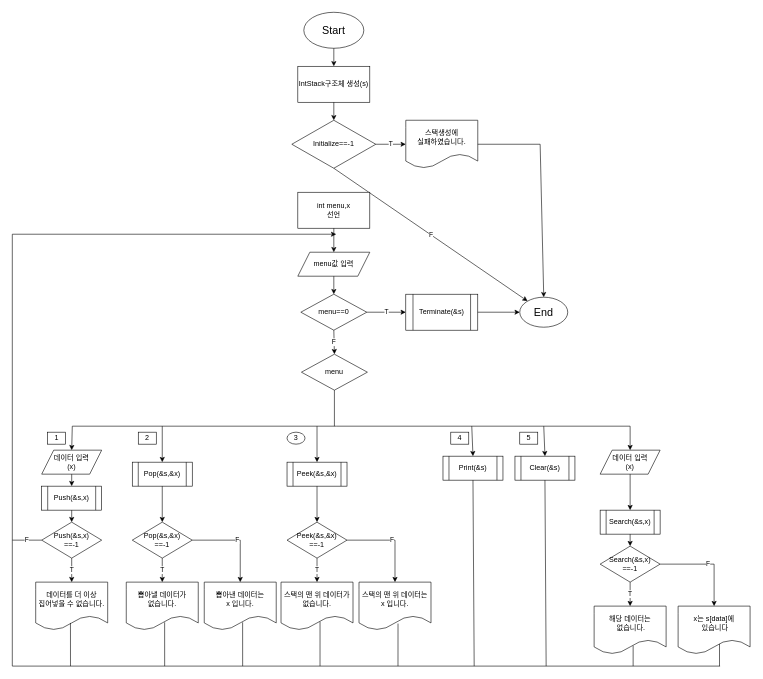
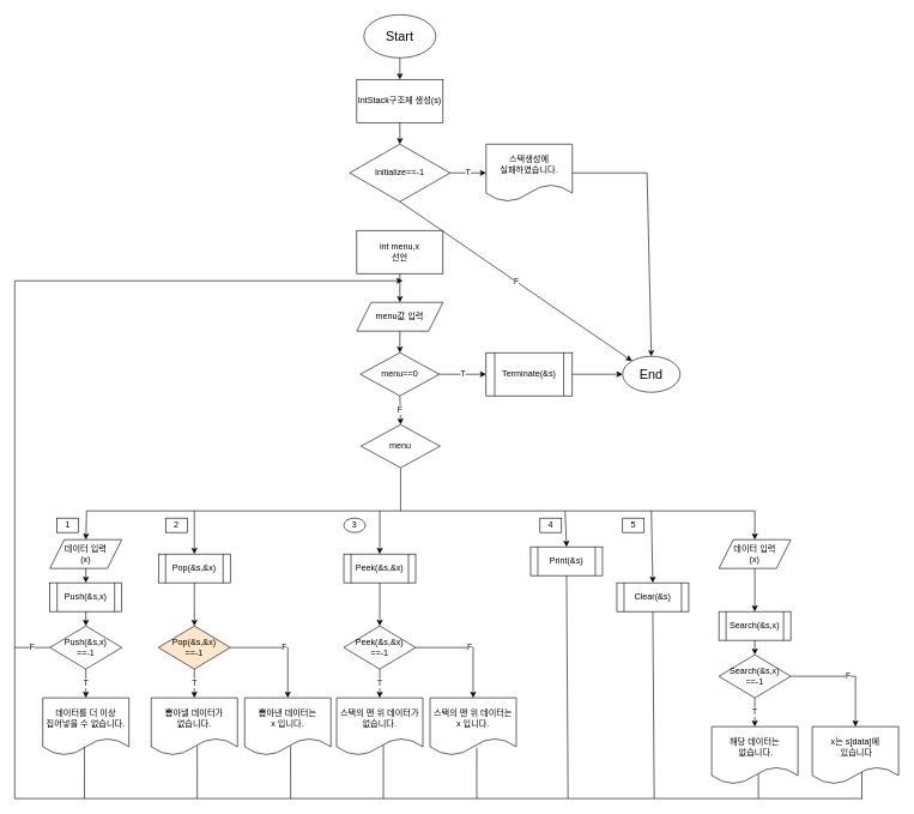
- <mxCell id="54" value="Clear(&amp;amp;s)" style="shape=process;whiteSpace=wrap;html=1;backgroundOutline=1;" vertex="1" parent="1"><mxGeometry x="858" y="760" width="100" height="40" as="geometry" /></mxCell>
+ <mxCell id="54" value="Clear(&amp;amp;s)" style="shape=process;whiteSpace=wrap;html=1;backgroundOutline=1;" vertex="1" parent="1"><mxGeometry x="858" y="810" width="100" height="40" as="geometry" /></mxCell>
- <mxCell id="39" value="Pop(&amp;amp;s,&amp;amp;x)&lt;br&gt;==-1" style="rhombus;whiteSpace=wrap;html=1;" vertex="1" parent="1"><mxGeometry x="220" y="870" width="100" height="60" as="geometry" /></mxCell>
+ <mxCell id="39" value="Pop(&amp;amp;s,&amp;amp;x)&lt;br&gt;==-1" style="rhombus;whiteSpace=wrap;html=1;fillColor=#ffe6cc;" vertex="1" parent="1"><mxGeometry x="220" y="870" width="100" height="60" as="geometry" /></mxCell>
